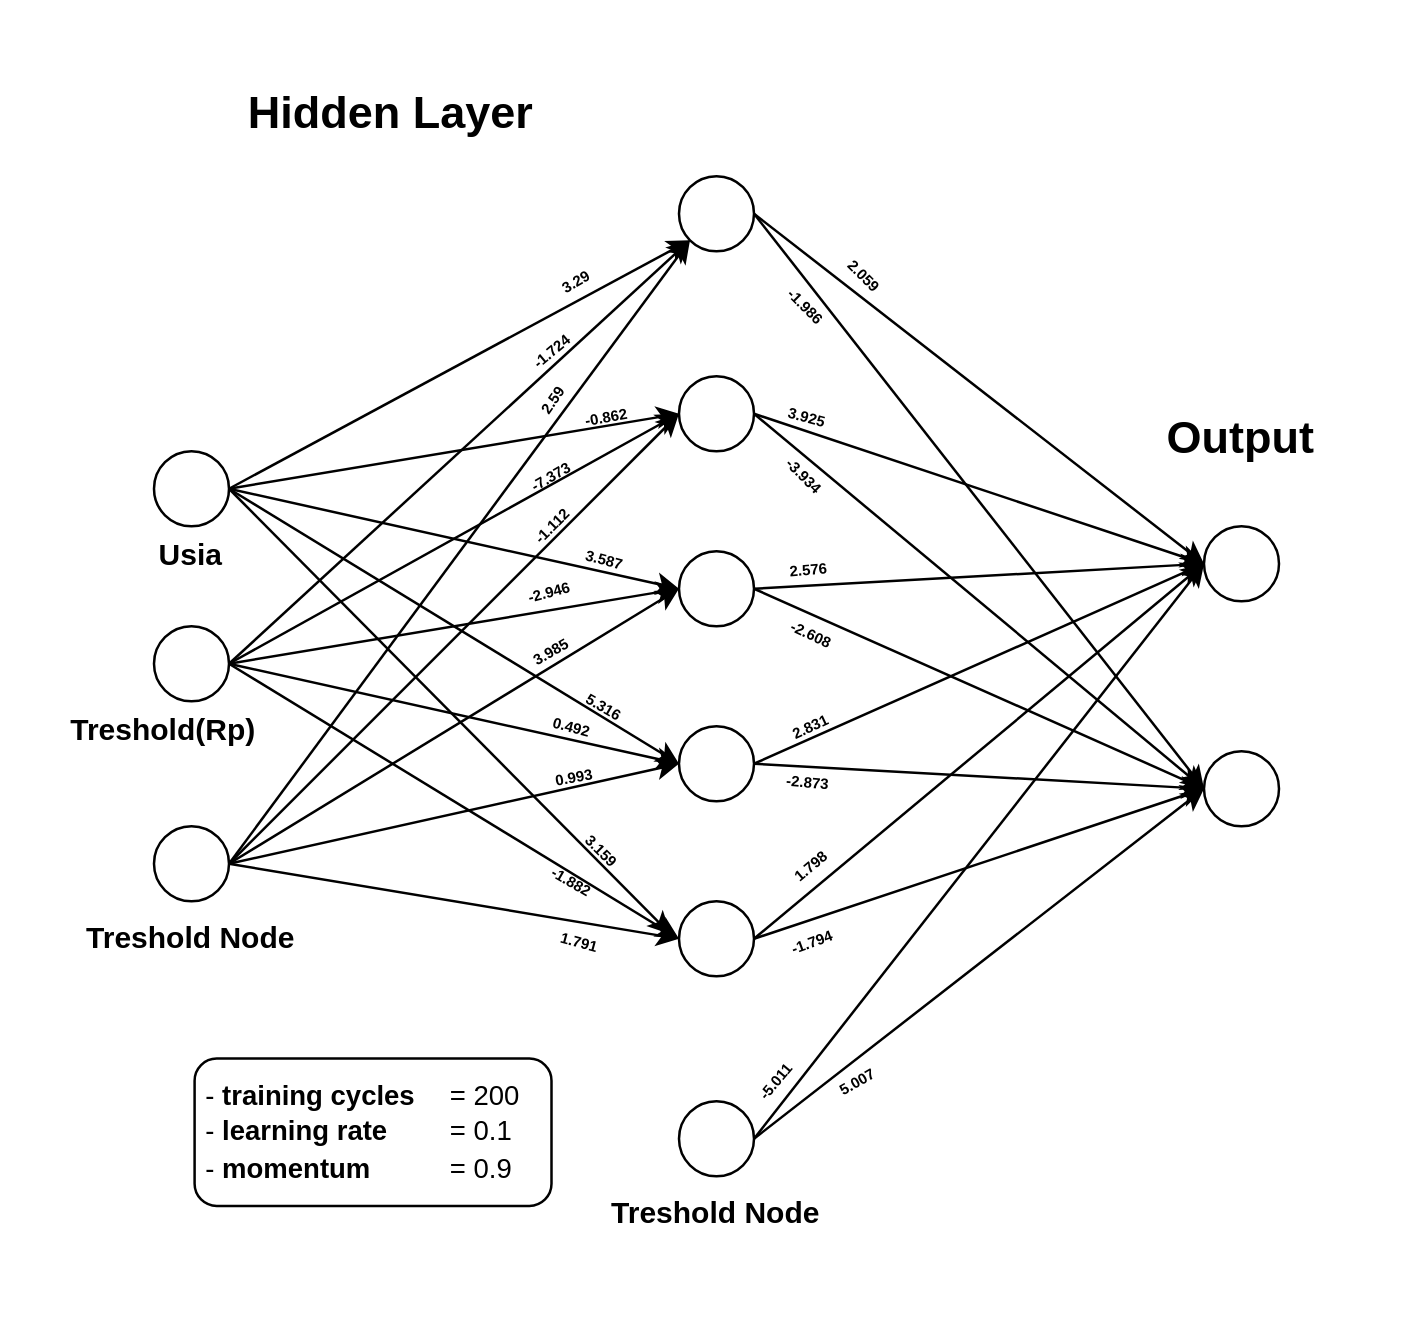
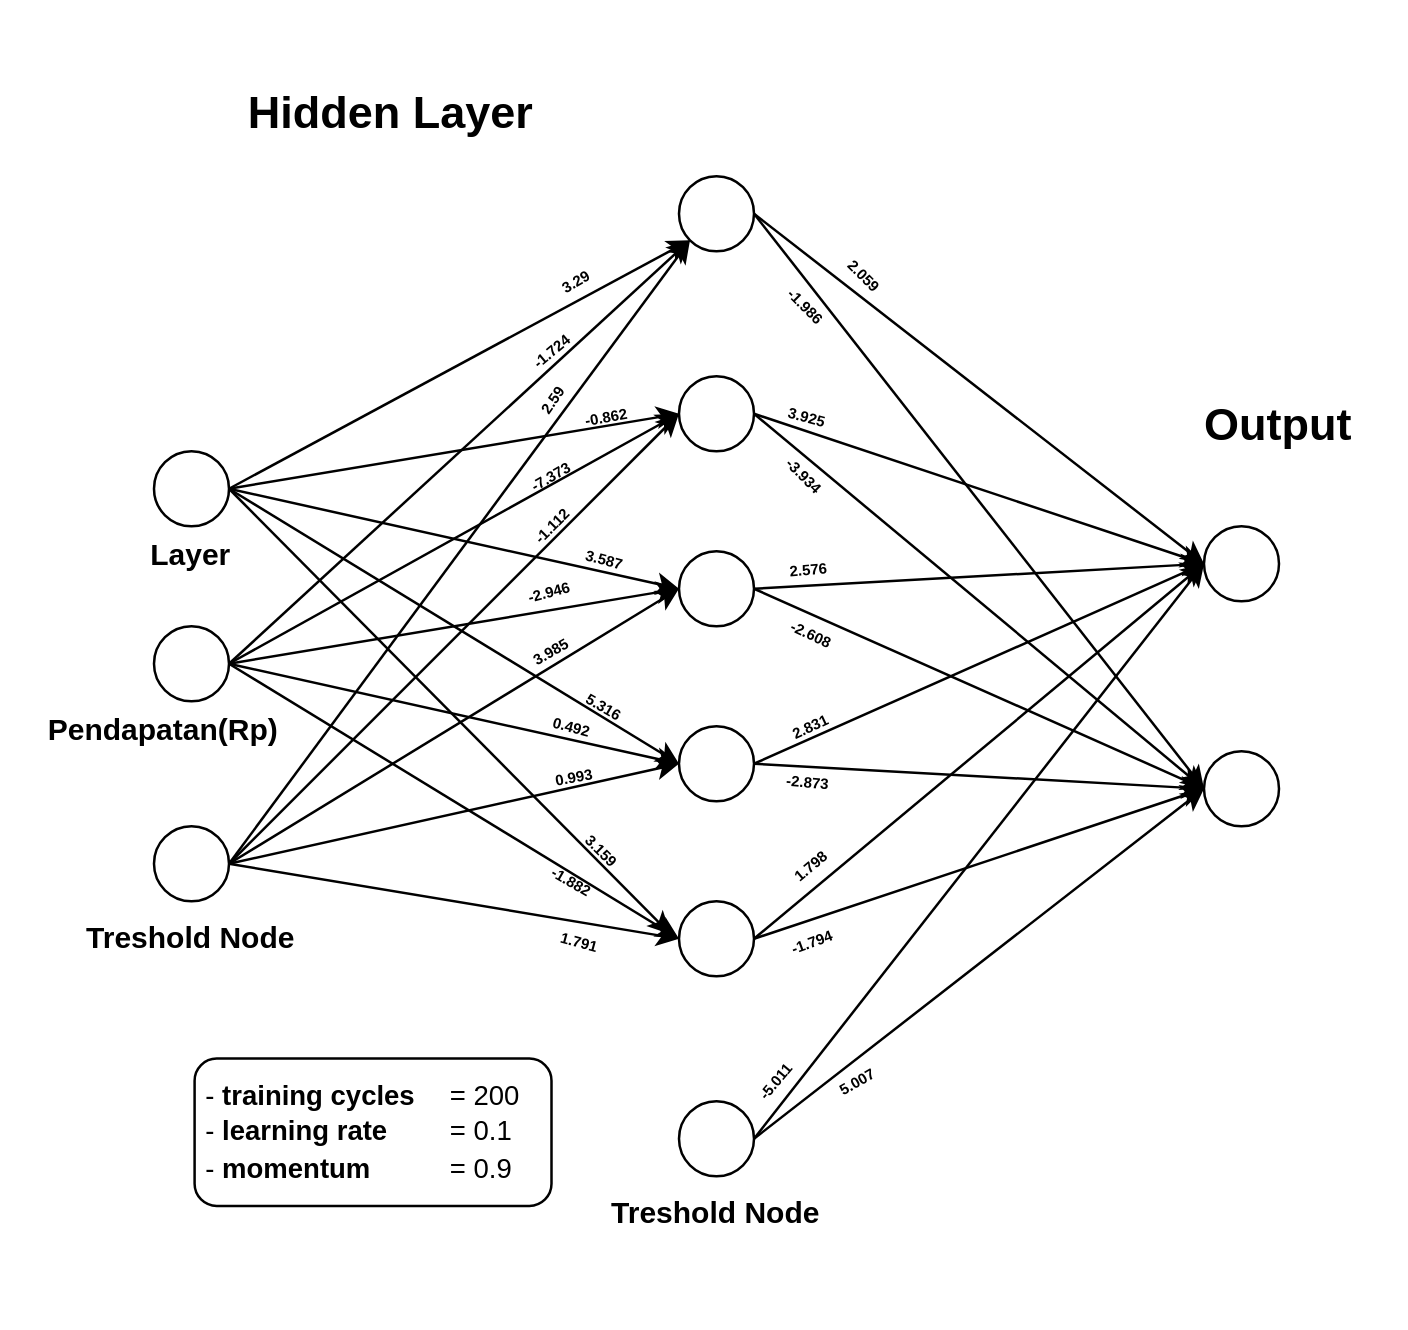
- <mxCell id="41" value="&lt;b&gt;&lt;font style=&quot;font-size: 18px;&quot;&gt;Output&lt;/font&gt;&lt;/b&gt;" style="text;strokeColor=none;align=center;fillColor=none;html=1;verticalAlign=middle;whiteSpace=wrap;rounded=0;" vertex="1" parent="1"><mxGeometry x="451" y="150" width="90" height="50" as="geometry" /></mxCell>
+ <mxCell id="41" value="&lt;b&gt;&lt;font style=&quot;font-size: 18px;&quot;&gt;Output&lt;/font&gt;&lt;/b&gt;" style="text;strokeColor=none;align=center;fillColor=none;html=1;verticalAlign=middle;whiteSpace=wrap;rounded=0;" vertex="1" parent="1"><mxGeometry x="466" y="145" width="90" height="50" as="geometry" /></mxCell>
- <mxCell id="59" value="&lt;b&gt;&lt;font style=&quot;font-size: 12px;&quot;&gt;Usia&lt;/font&gt;&lt;/b&gt;" style="text;strokeColor=none;align=center;fillColor=none;html=1;verticalAlign=middle;whiteSpace=wrap;rounded=0;" vertex="1" parent="1"><mxGeometry x="31" y="197.06" width="90" height="50" as="geometry" /></mxCell>
+ <mxCell id="59" value="&lt;b&gt;&lt;font style=&quot;font-size: 12px;&quot;&gt;Layer&lt;/font&gt;&lt;/b&gt;" style="text;strokeColor=none;align=center;fillColor=none;html=1;verticalAlign=middle;whiteSpace=wrap;rounded=0;" vertex="1" parent="1"><mxGeometry x="31" y="197.06" width="90" height="50" as="geometry" /></mxCell>
- <mxCell id="60" value="&lt;b&gt;&lt;font style=&quot;font-size: 12px;&quot;&gt;Treshold(Rp)&lt;/font&gt;&lt;/b&gt;" style="text;strokeColor=none;align=center;fillColor=none;html=1;verticalAlign=middle;whiteSpace=wrap;rounded=0;" vertex="1" parent="1"><mxGeometry x="20" y="267.06" width="90" height="50" as="geometry" /></mxCell>
+ <mxCell id="60" value="&lt;b&gt;&lt;font style=&quot;font-size: 12px;&quot;&gt;Pendapatan(Rp)&lt;/font&gt;&lt;/b&gt;" style="text;strokeColor=none;align=center;fillColor=none;html=1;verticalAlign=middle;whiteSpace=wrap;rounded=0;" vertex="1" parent="1"><mxGeometry x="20" y="267.06" width="90" height="50" as="geometry" /></mxCell>
